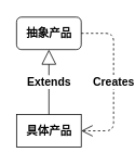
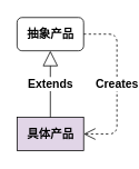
- <mxCell id="3" value="&lt;font style=&quot;font-size: 14px&quot;&gt;&lt;b&gt;具体产品&lt;/b&gt;&lt;/font&gt;" style="html=1;" vertex="1" parent="1"><mxGeometry x="20" y="140" width="80" height="40" as="geometry" /></mxCell>
+ <mxCell id="3" value="&lt;font style=&quot;font-size: 14px&quot;&gt;&lt;b&gt;具体产品&lt;/b&gt;&lt;/font&gt;" style="html=1;fillColor=#e1d5e7;" vertex="1" parent="1"><mxGeometry x="20" y="140" width="80" height="40" as="geometry" /></mxCell>
